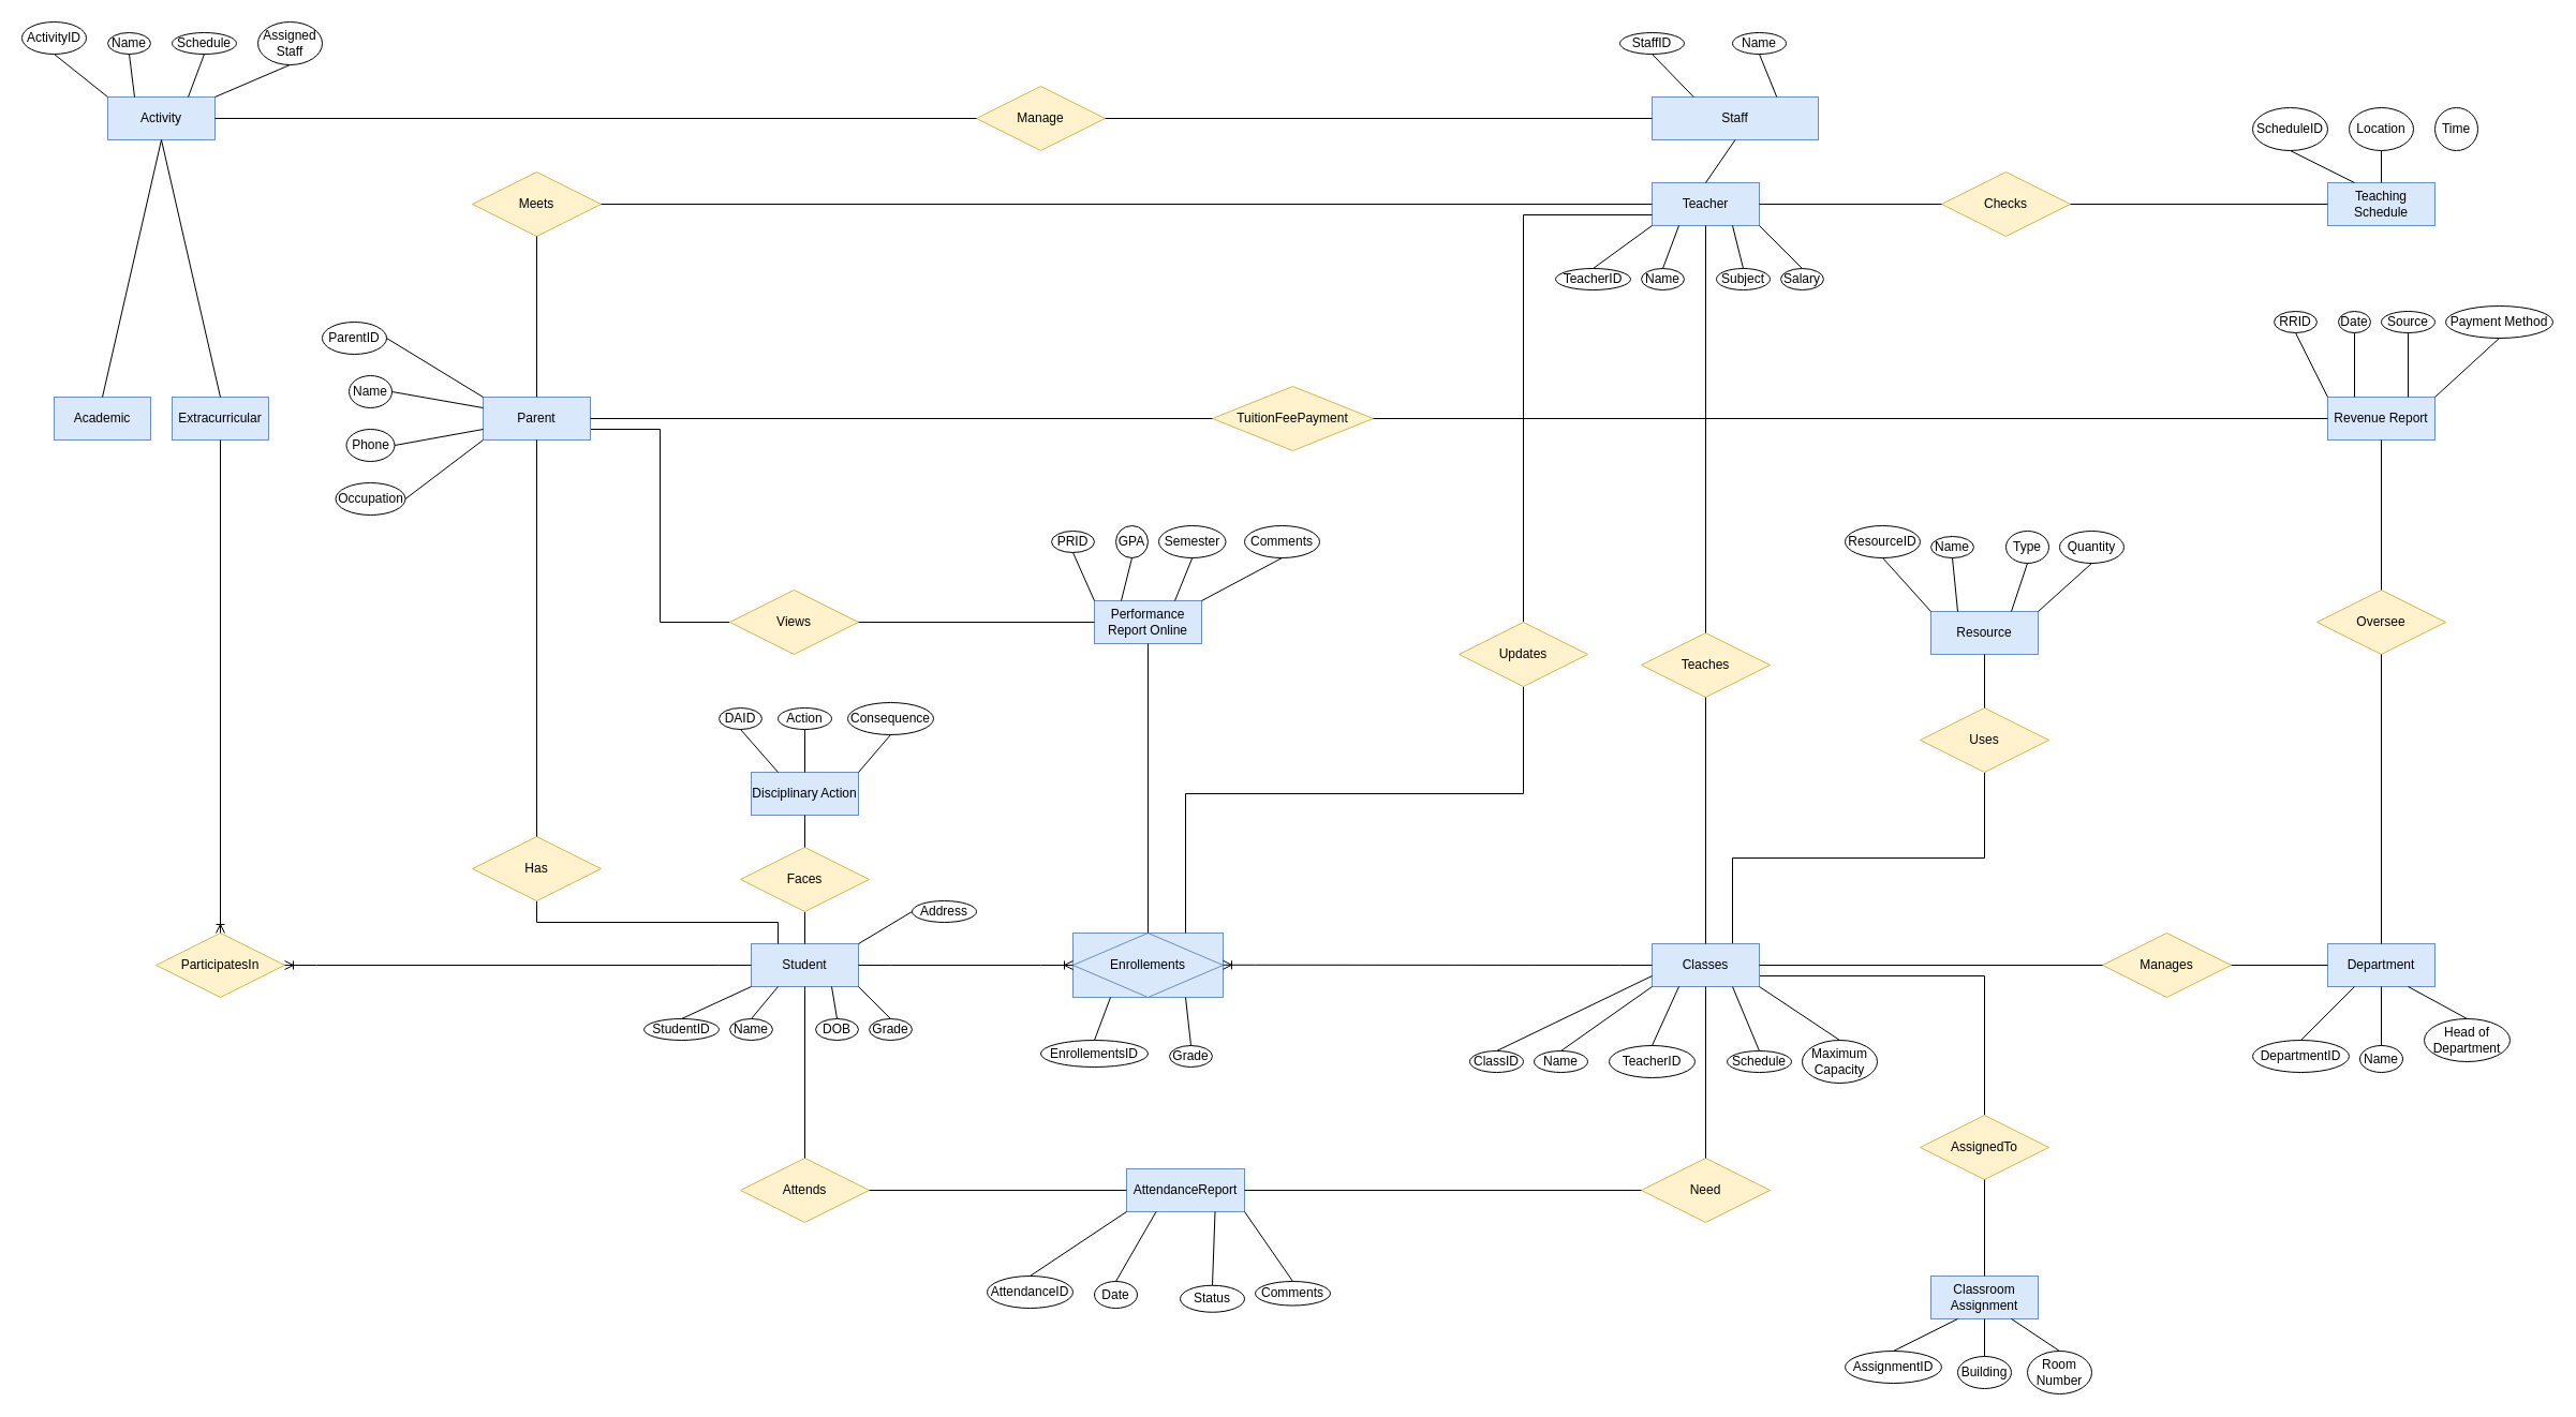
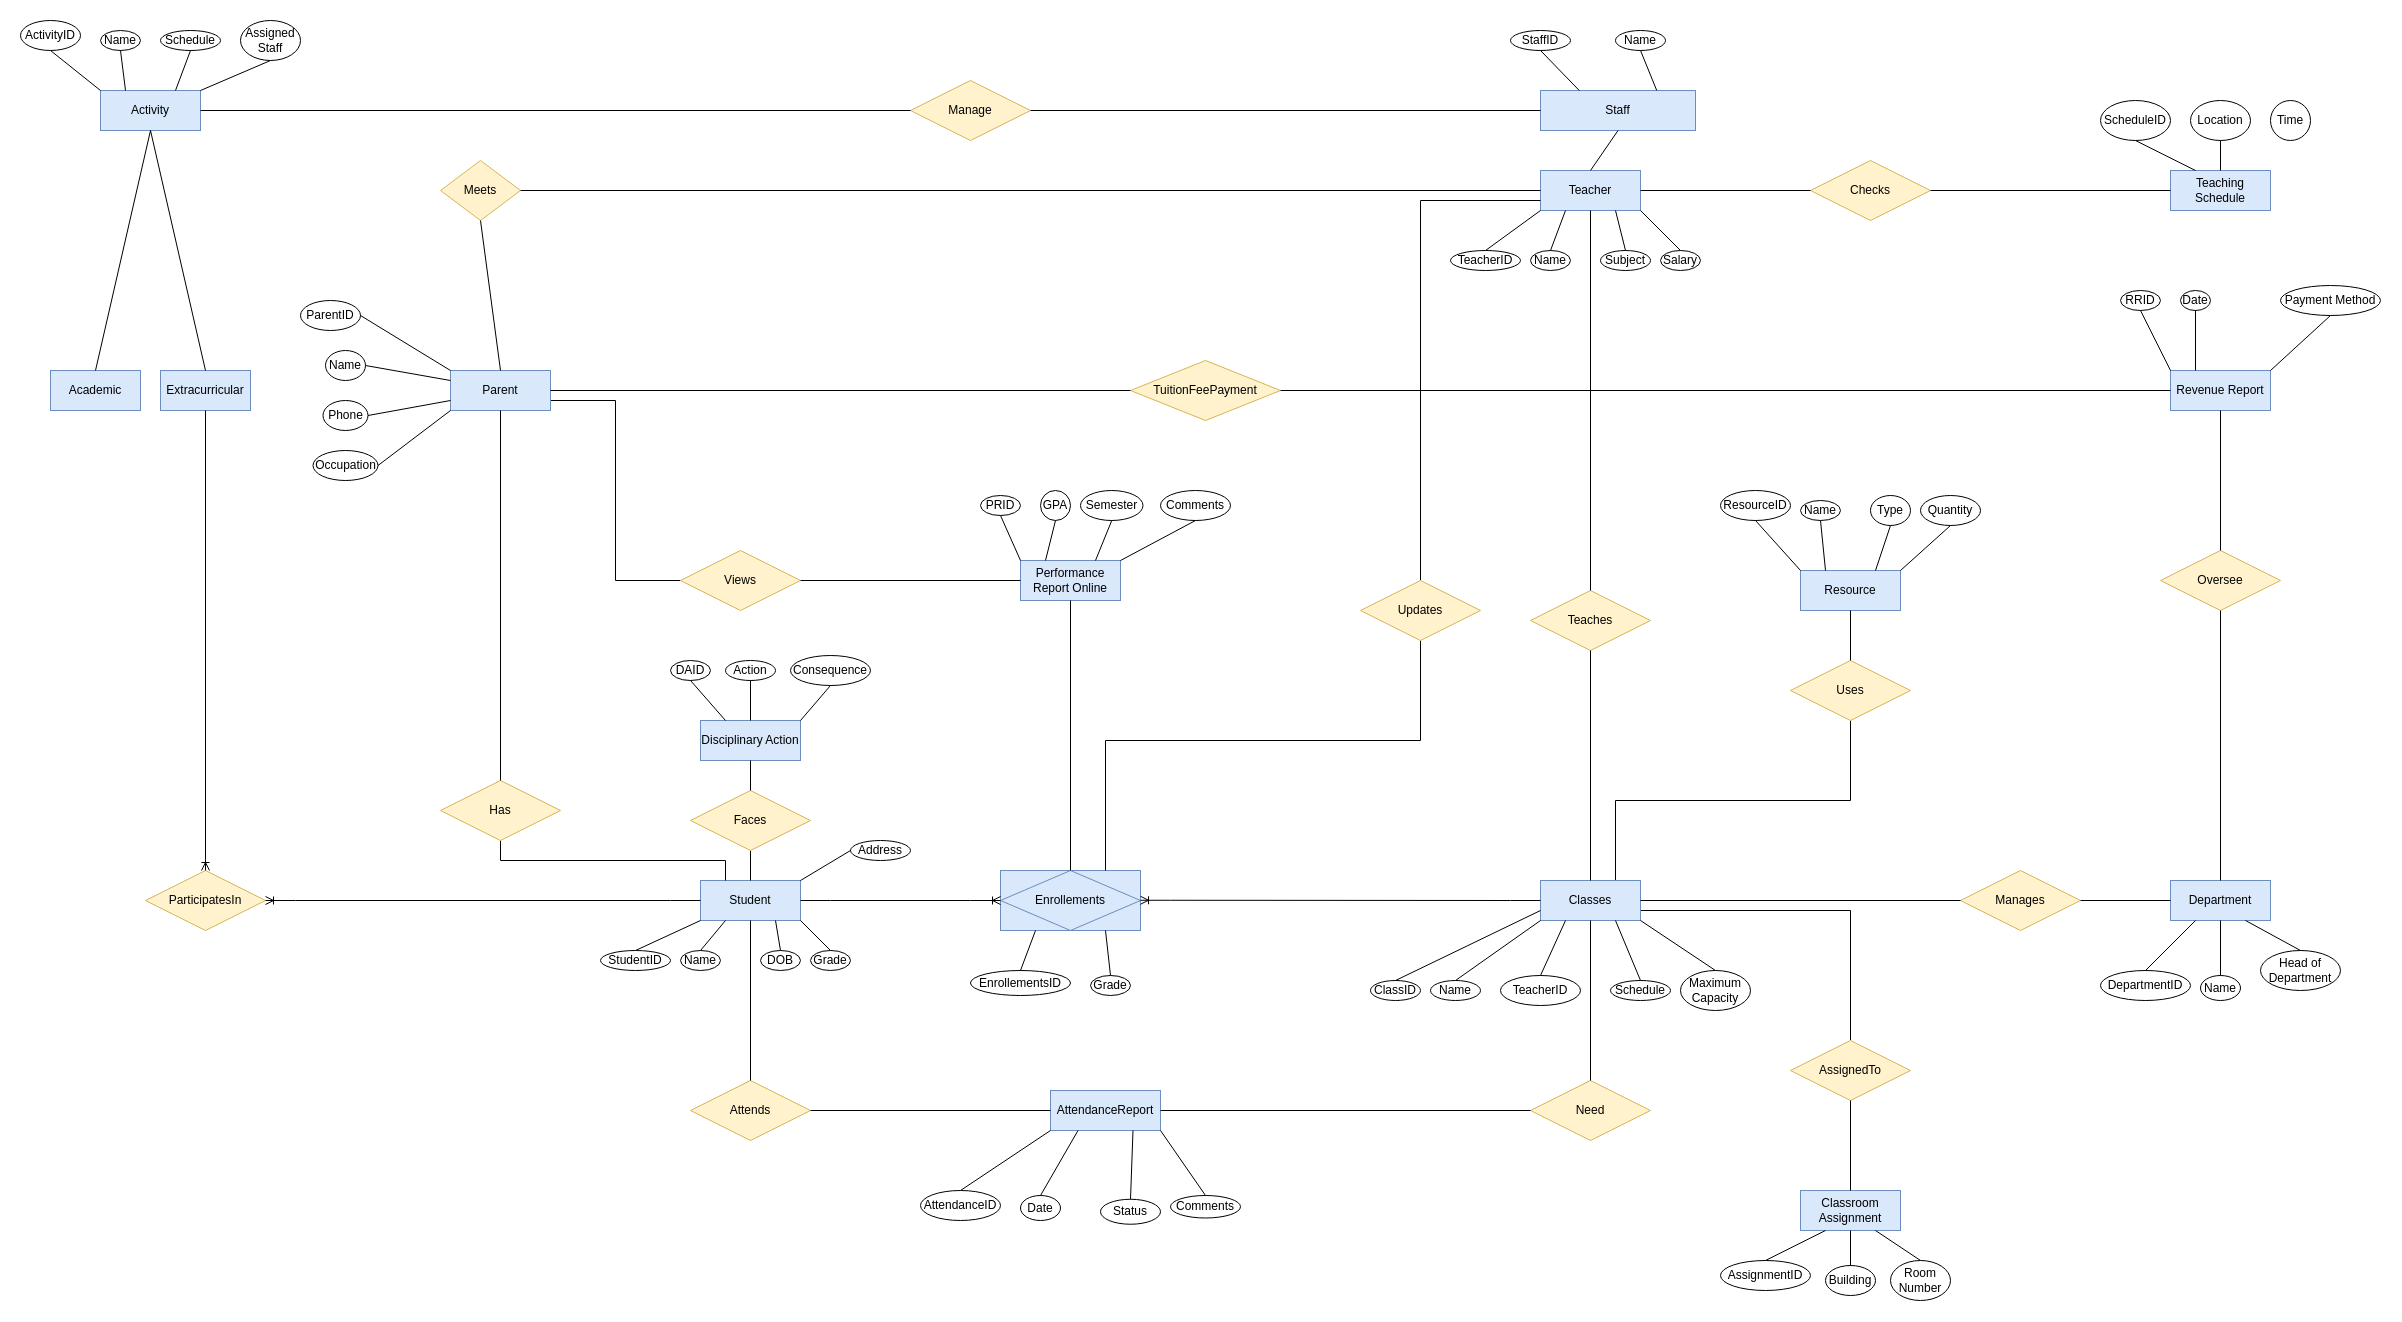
- <mxCell id="50" value="Meets" style="shape=rhombus;perimeter=rhombusPerimeter;whiteSpace=wrap;html=1;align=center;fillColor=#fff2cc;strokeColor=#d6b656;" parent="1" vertex="1"><mxGeometry x="440" y="160" width="120" height="60" as="geometry" /></mxCell>
+ <mxCell id="50" value="Meets" style="shape=rhombus;perimeter=rhombusPerimeter;whiteSpace=wrap;html=1;align=center;fillColor=#fff2cc;strokeColor=#d6b656;" parent="1" vertex="1"><mxGeometry x="440" y="160" width="80" height="60" as="geometry" /></mxCell>
- <mxCell id="152" value="Source" style="ellipse;whiteSpace=wrap;html=1;align=center;" parent="1" vertex="1"><mxGeometry x="2220" y="290" width="50" height="20" as="geometry" /></mxCell>
- <mxCell id="156" value="" style="endArrow=none;html=1;rounded=0;entryX=0.75;entryY=0;entryDx=0;entryDy=0;exitX=0.5;exitY=1;exitDx=0;exitDy=0;" parent="1" source="152" target="10" edge="1"><mxGeometry relative="1" as="geometry"><mxPoint x="2040" y="300" as="sourcePoint" /><mxPoint x="2200" y="300" as="targetPoint" /></mxGeometry></mxCell>
